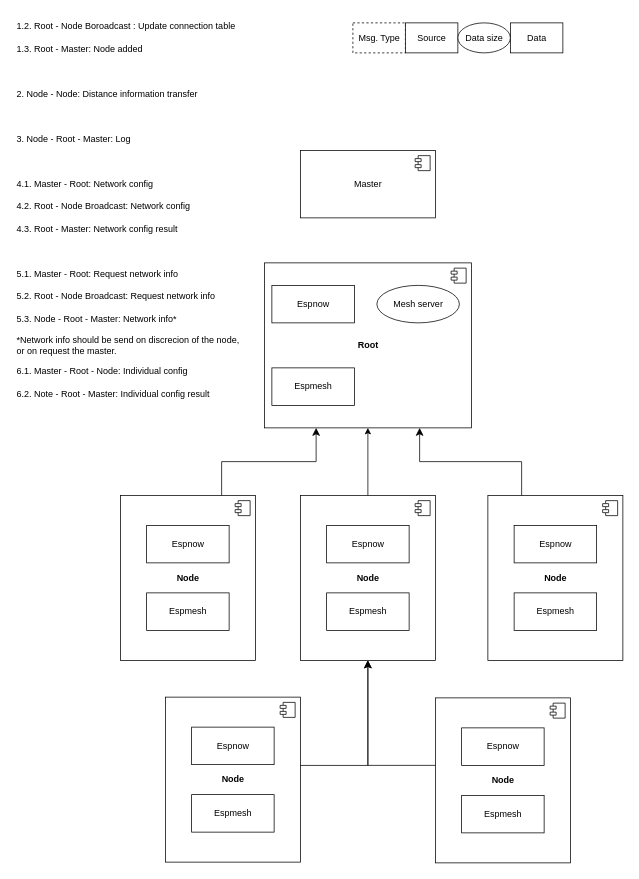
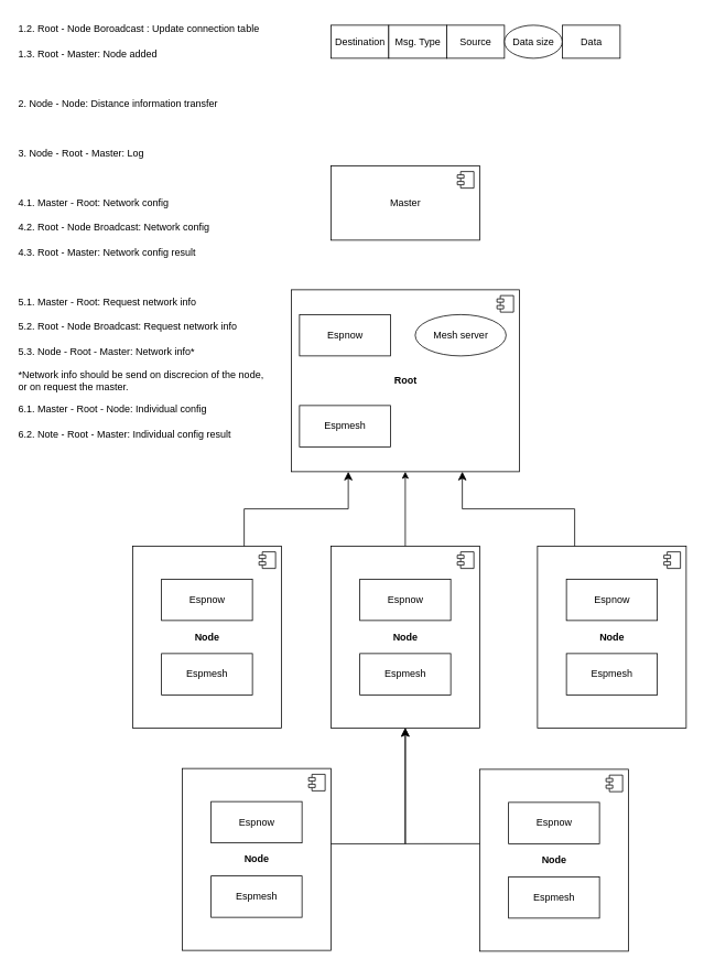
+ <mxCell id="53" value="Destination" style="html=1;" vertex="1" parent="1"><mxGeometry x="400" y="30" width="70" height="40" as="geometry" /></mxCell>
- <mxCell id="54" value="Msg. Type" style="html=1;dashed=1;" vertex="1" parent="1"><mxGeometry x="470" y="30" width="70" height="40" as="geometry" /></mxCell>
+ <mxCell id="54" value="Msg. Type" style="html=1;" vertex="1" parent="1"><mxGeometry x="470" y="30" width="70" height="40" as="geometry" /></mxCell>
